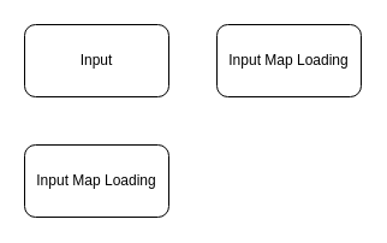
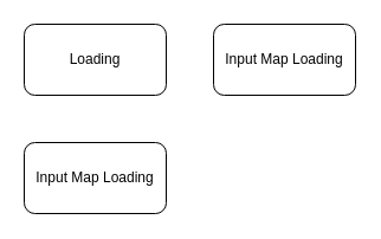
- <mxCell id="2" value="Input" style="rounded=1;whiteSpace=wrap;html=1;" parent="1" vertex="1"><mxGeometry x="20" y="20" width="120" height="60" as="geometry" /></mxCell>
+ <mxCell id="2" value="Loading" style="rounded=1;whiteSpace=wrap;html=1;" parent="1" vertex="1"><mxGeometry x="20" y="20" width="120" height="60" as="geometry" /></mxCell>
